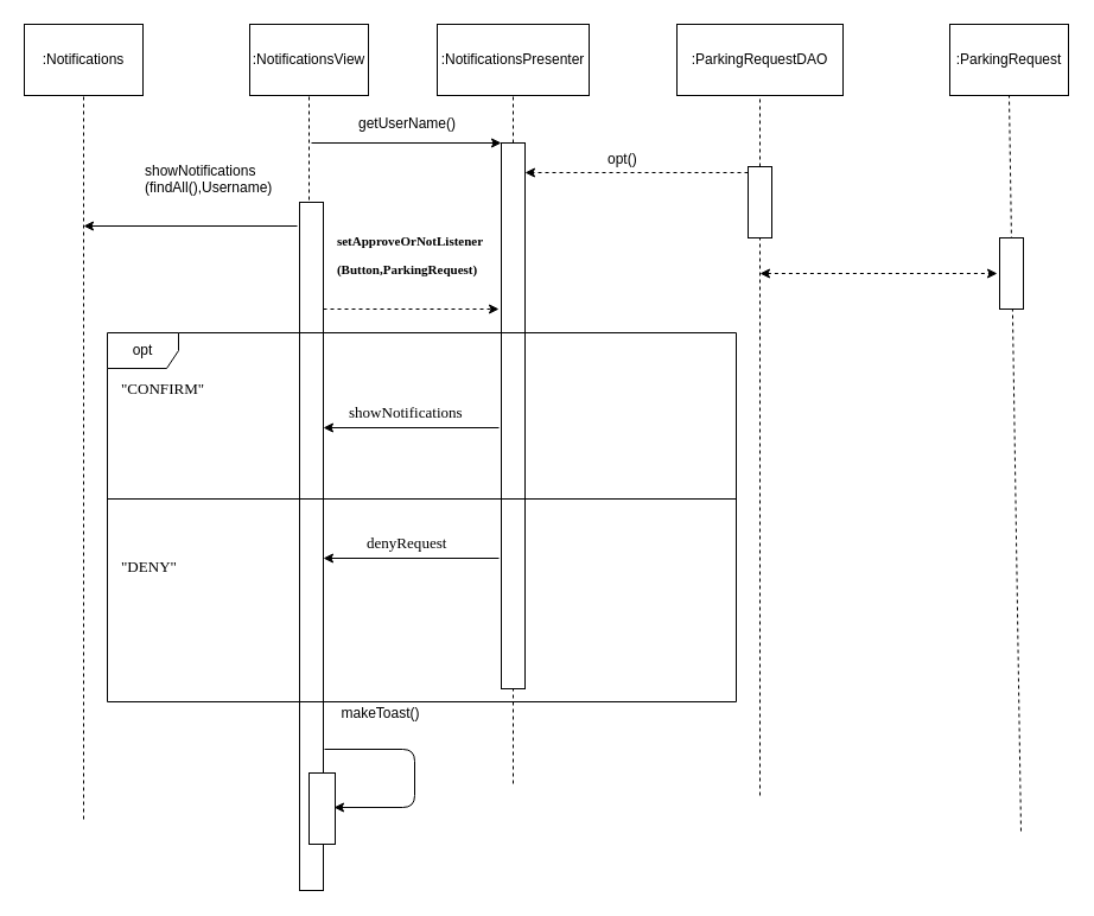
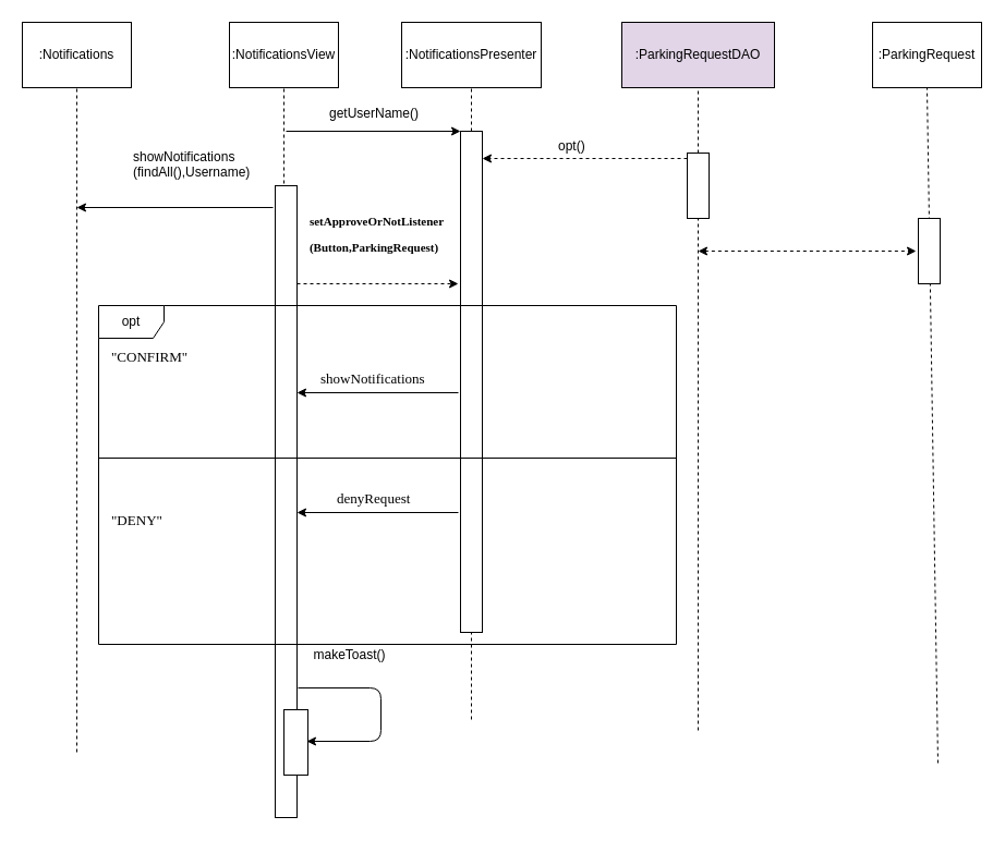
- <mxCell id="16" value=":ParkingRequestDAO" style="rounded=0;whiteSpace=wrap;html=1;" vertex="1" parent="1"><mxGeometry x="570" y="20" width="140" height="60" as="geometry" /></mxCell>
+ <mxCell id="16" value=":ParkingRequestDAO" style="rounded=0;whiteSpace=wrap;html=1;fillColor=#e1d5e7;" vertex="1" parent="1"><mxGeometry x="570" y="20" width="140" height="60" as="geometry" /></mxCell>
